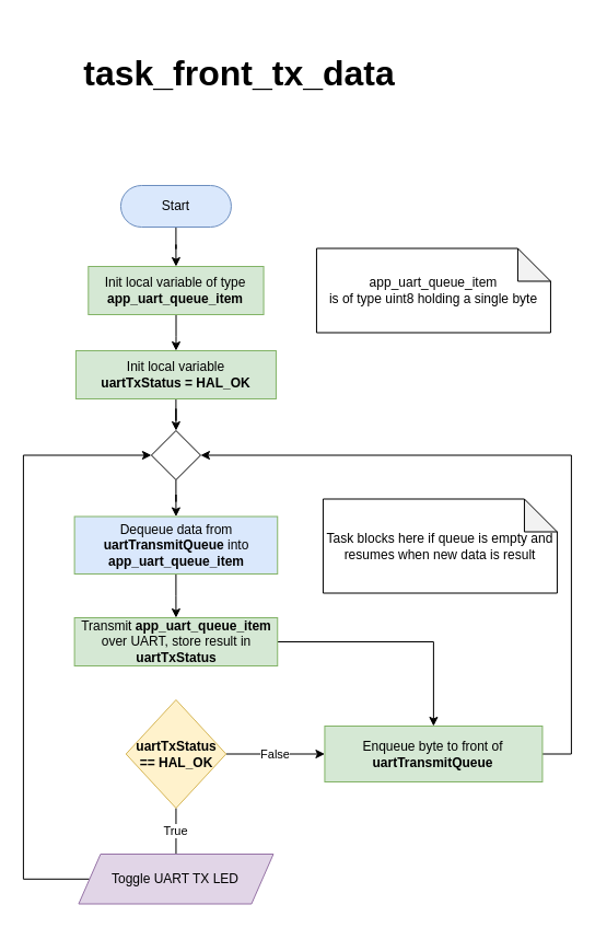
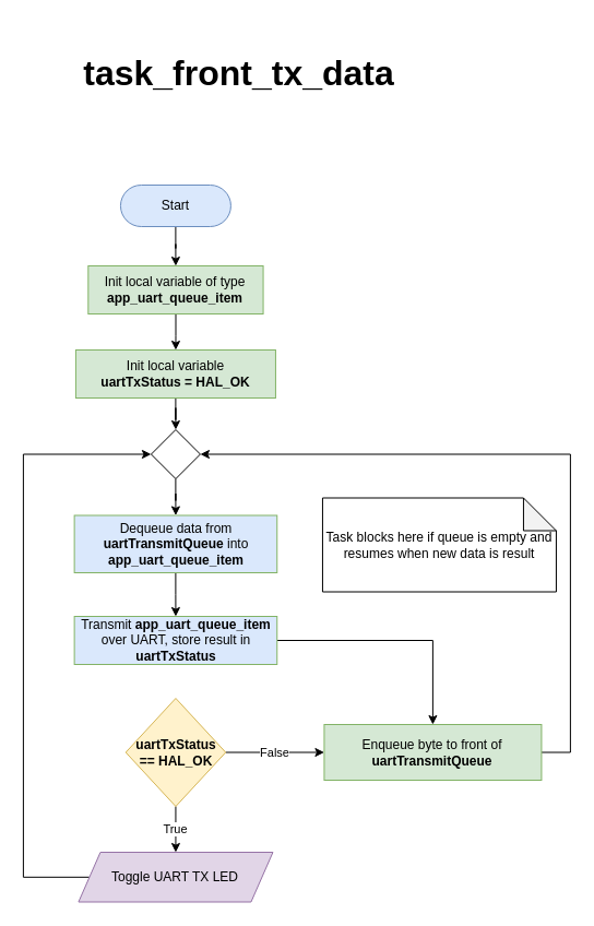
- <mxCell id="9" value="app_uart_queue_item&lt;br&gt;is of type uint8 holding a single byte" style="shape=note;whiteSpace=wrap;html=1;backgroundOutline=1;darkOpacity=0.05;" vertex="1" parent="1"><mxGeometry x="288.94" y="226.5" width="214" height="77" as="geometry" /></mxCell>
- <mxCell id="16" value="Transmit&amp;nbsp;&lt;b style=&quot;border-color: var(--border-color);&quot;&gt;app_uart_queue_item &lt;/b&gt;&lt;span style=&quot;border-color: var(--border-color);&quot;&gt;over UART, store result in &lt;b&gt;uartTxStatus&lt;/b&gt;&lt;/span&gt;" style="rounded=0;whiteSpace=wrap;html=1;fontSize=12;fillColor=#d5e8d4;strokeColor=#82b366;fontFamily=Helvetica;" vertex="1" parent="1"><mxGeometry x="67.63" y="564" width="185.62" height="44" as="geometry" /></mxCell>
+ <mxCell id="16" value="Transmit&amp;nbsp;&lt;b style=&quot;border-color: var(--border-color);&quot;&gt;app_uart_queue_item &lt;/b&gt;&lt;span style=&quot;border-color: var(--border-color);&quot;&gt;over UART, store result in &lt;b&gt;uartTxStatus&lt;/b&gt;&lt;/span&gt;" style="rounded=0;whiteSpace=wrap;html=1;fontSize=12;fillColor=#dae8fc;strokeColor=#82b366;fontFamily=Helvetica;" vertex="1" parent="1"><mxGeometry x="67.63" y="564" width="185.62" height="44" as="geometry" /></mxCell>
- <mxCell id="17" value="True" style="edgeStyle=orthogonalEdgeStyle;rounded=0;orthogonalLoop=1;jettySize=auto;html=1;exitX=0.5;exitY=1;exitDx=0;exitDy=0;entryX=0.5;entryY=0;entryDx=0;entryDy=0;endArrow=none;" edge="1" parent="1" source="19" target="21"><mxGeometry relative="1" as="geometry" /></mxCell>
+ <mxCell id="17" value="True" style="edgeStyle=orthogonalEdgeStyle;rounded=0;orthogonalLoop=1;jettySize=auto;html=1;exitX=0.5;exitY=1;exitDx=0;exitDy=0;entryX=0.5;entryY=0;entryDx=0;entryDy=0;" edge="1" parent="1" source="19" target="21"><mxGeometry relative="1" as="geometry" /></mxCell>
